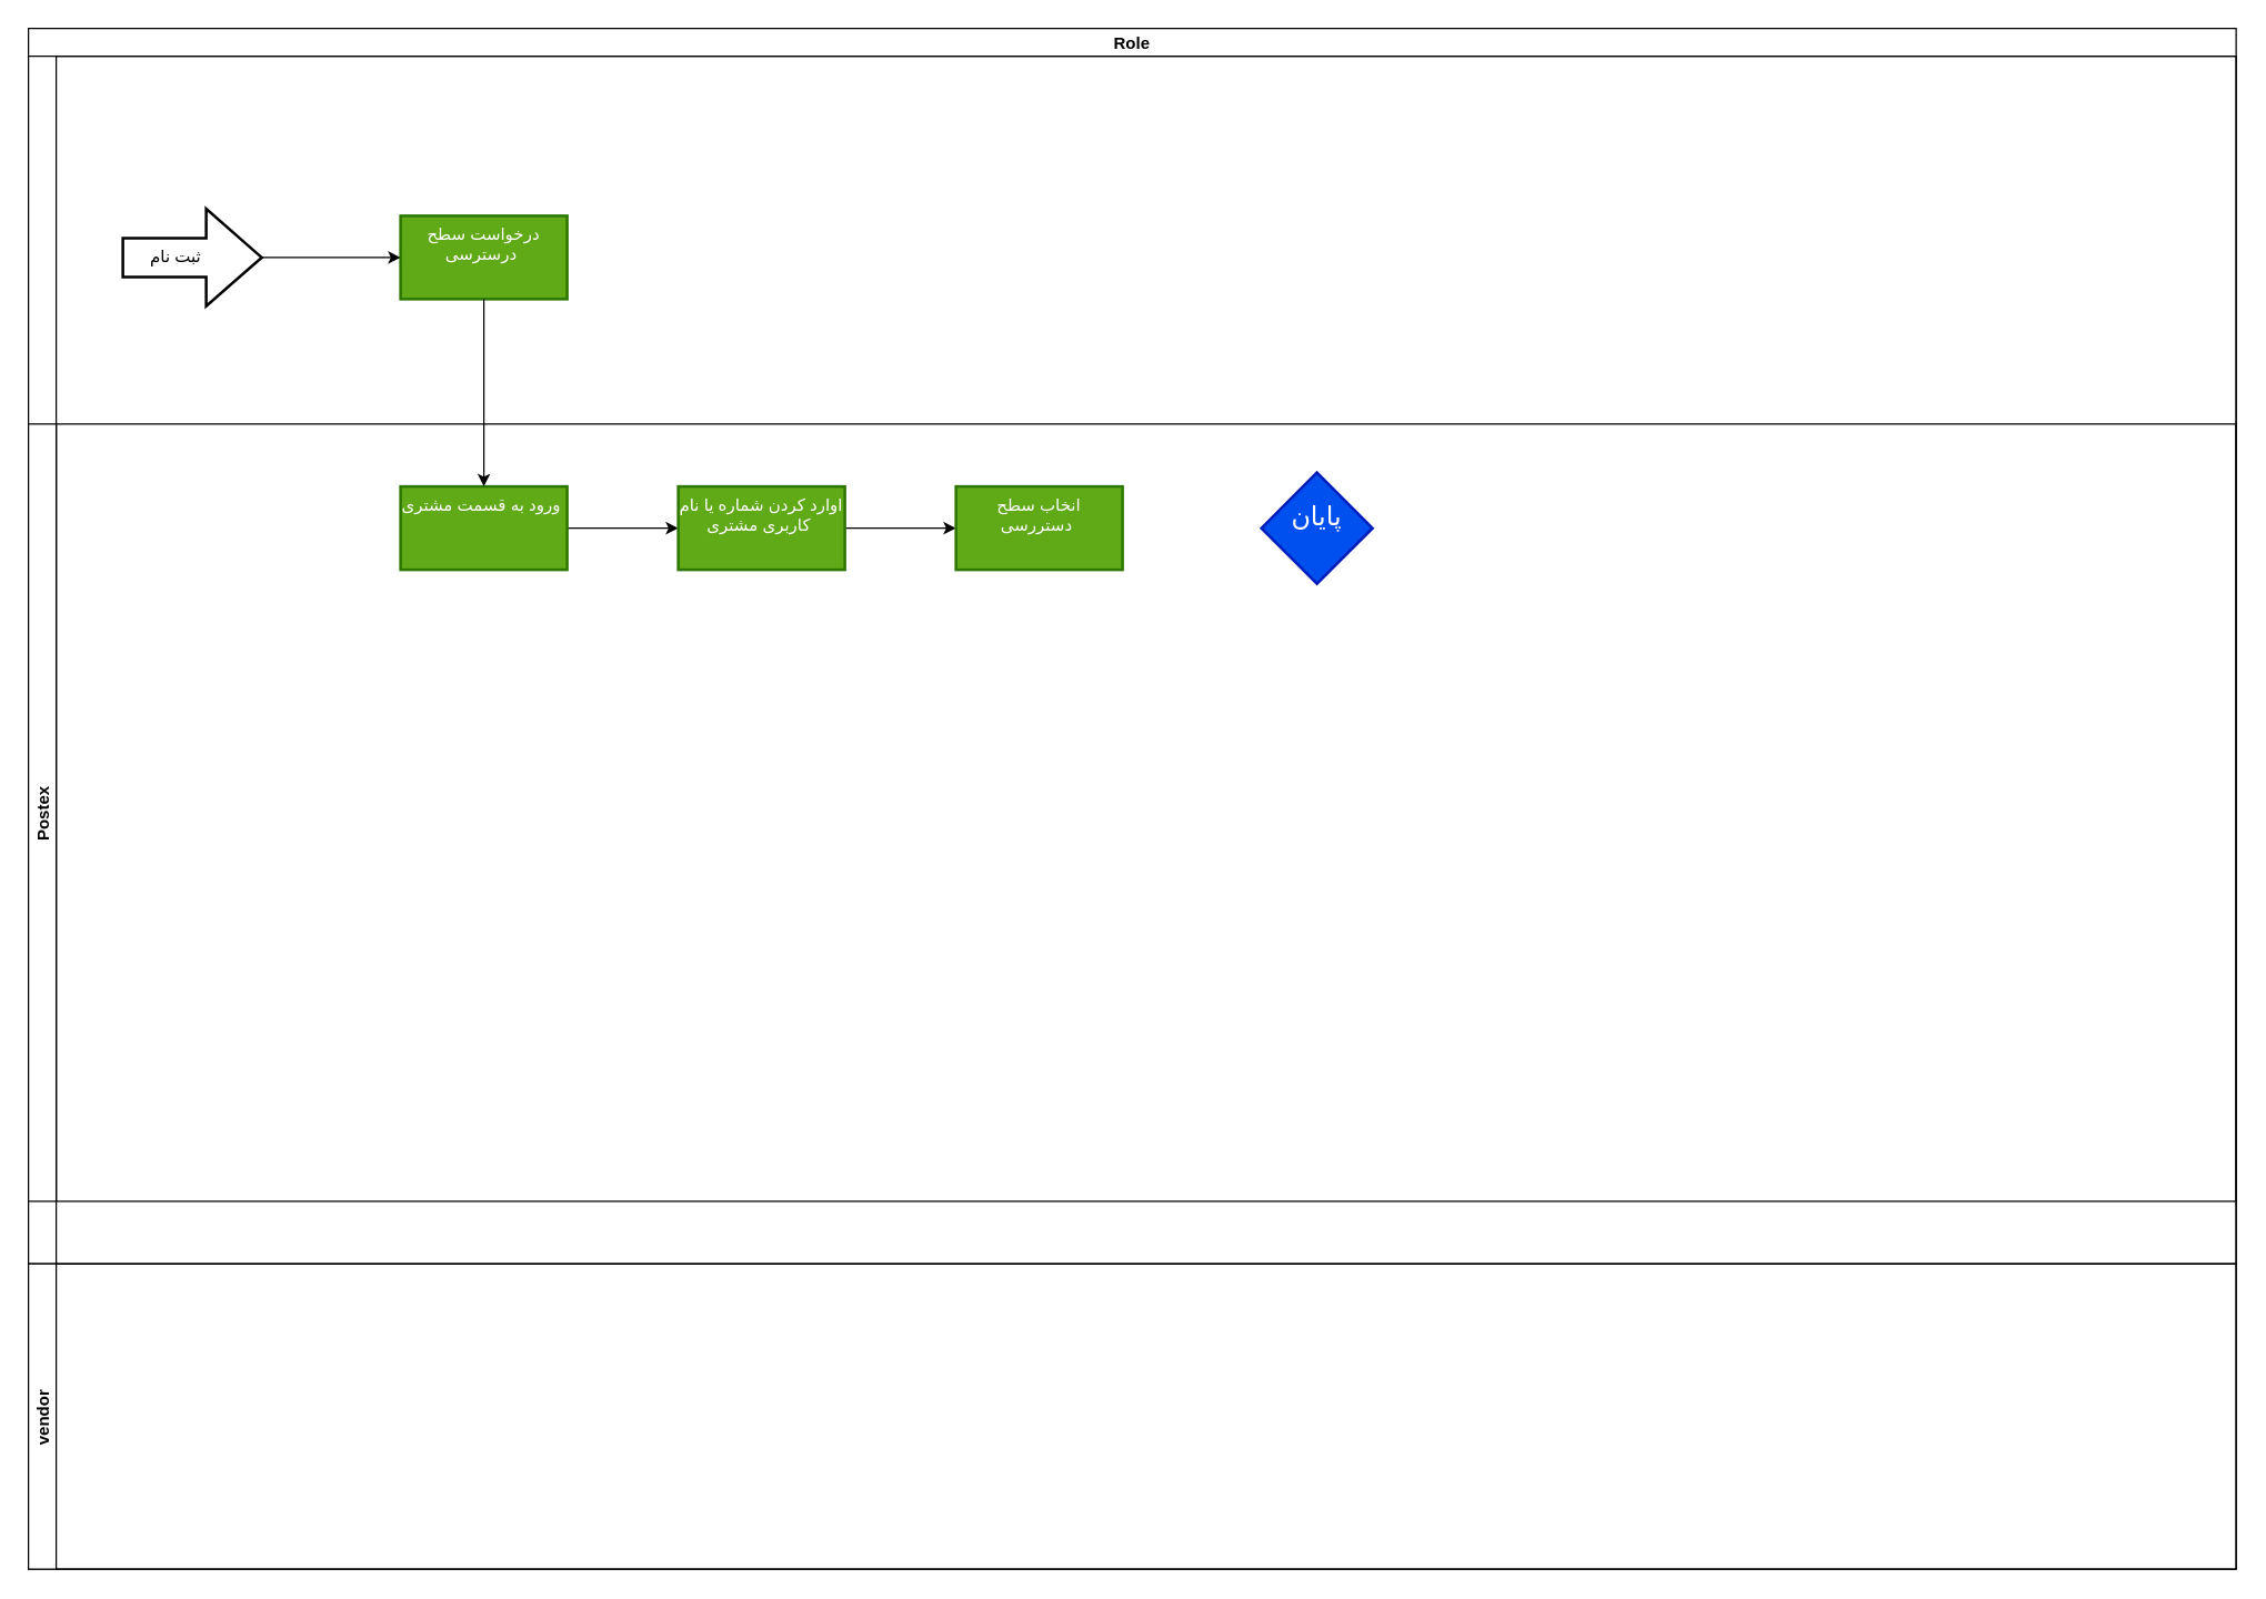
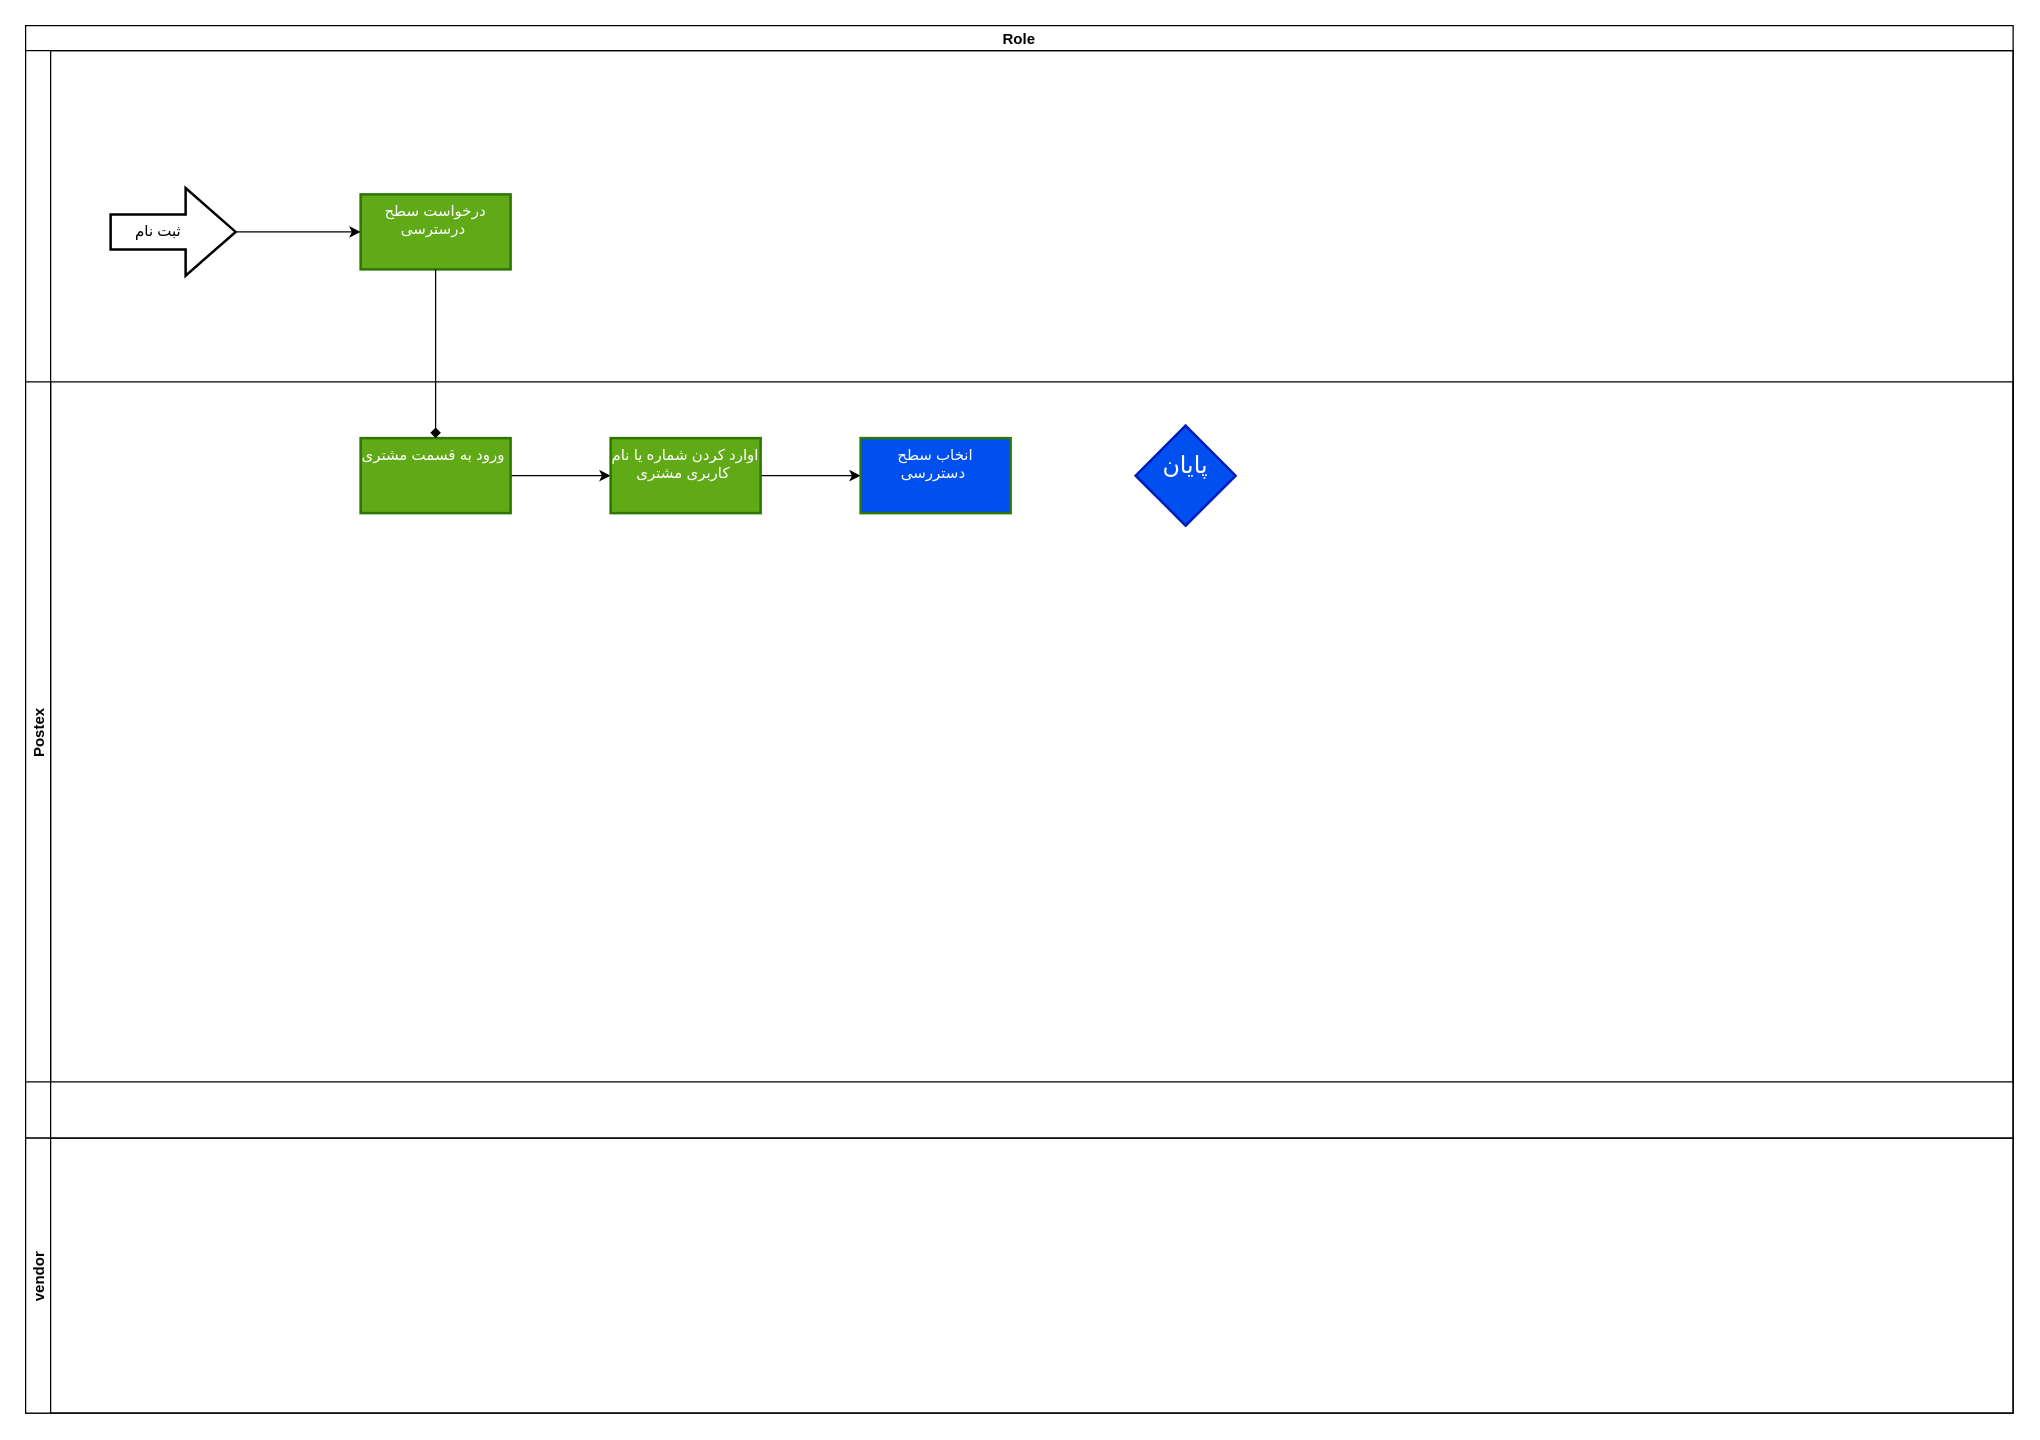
- <mxCell id="15" value="" style="edgeStyle=none;html=1;" edge="1" parent="3" source="6" target="10"><mxGeometry relative="1" as="geometry" /></mxCell>
+ <mxCell id="15" value="" style="edgeStyle=none;html=1;endArrow=diamond;" edge="1" parent="3" source="6" target="10"><mxGeometry relative="1" as="geometry" /></mxCell>
- <mxCell id="13" value="انخاب سطح دستررسی&amp;nbsp;&lt;br&gt;" style="whiteSpace=wrap;html=1;verticalAlign=top;strokeWidth=2;fillColor=#60a917;fontColor=#ffffff;strokeColor=#2D7600;" vertex="1" parent="8"><mxGeometry x="668" y="45" width="120" height="60" as="geometry" /></mxCell>
+ <mxCell id="13" value="انخاب سطح دستررسی&amp;nbsp;&lt;br&gt;" style="whiteSpace=wrap;html=1;verticalAlign=top;strokeWidth=2;fillColor=#0050ef;fontColor=#ffffff;strokeColor=#2D7600;" vertex="1" parent="8"><mxGeometry x="668" y="45" width="120" height="60" as="geometry" /></mxCell>
